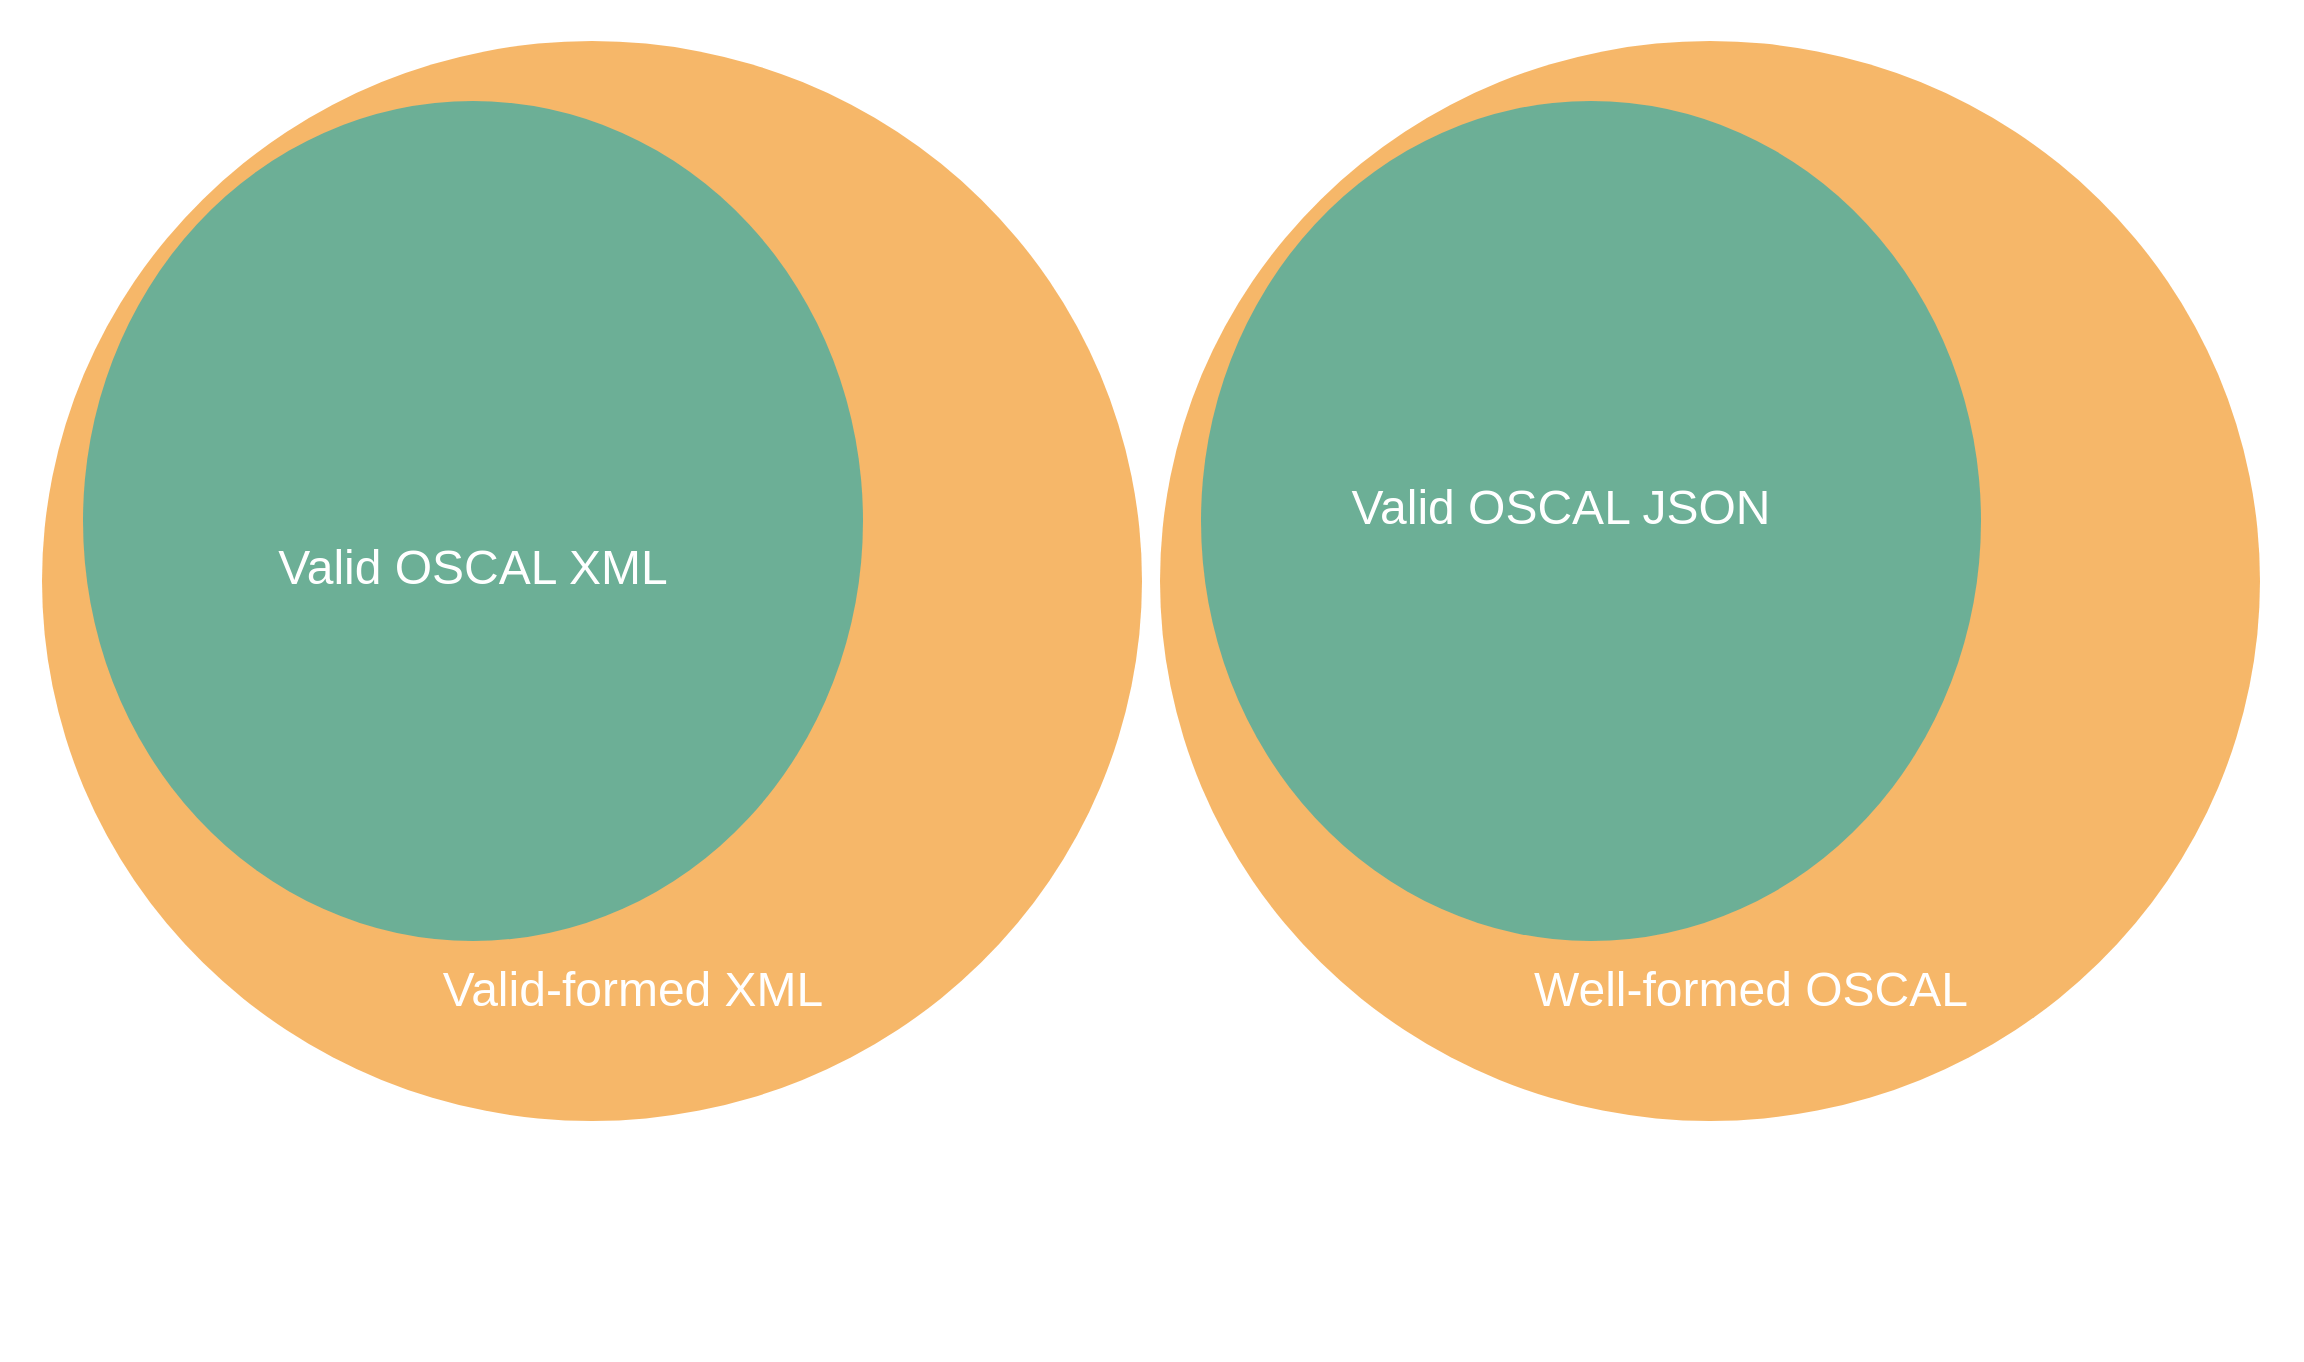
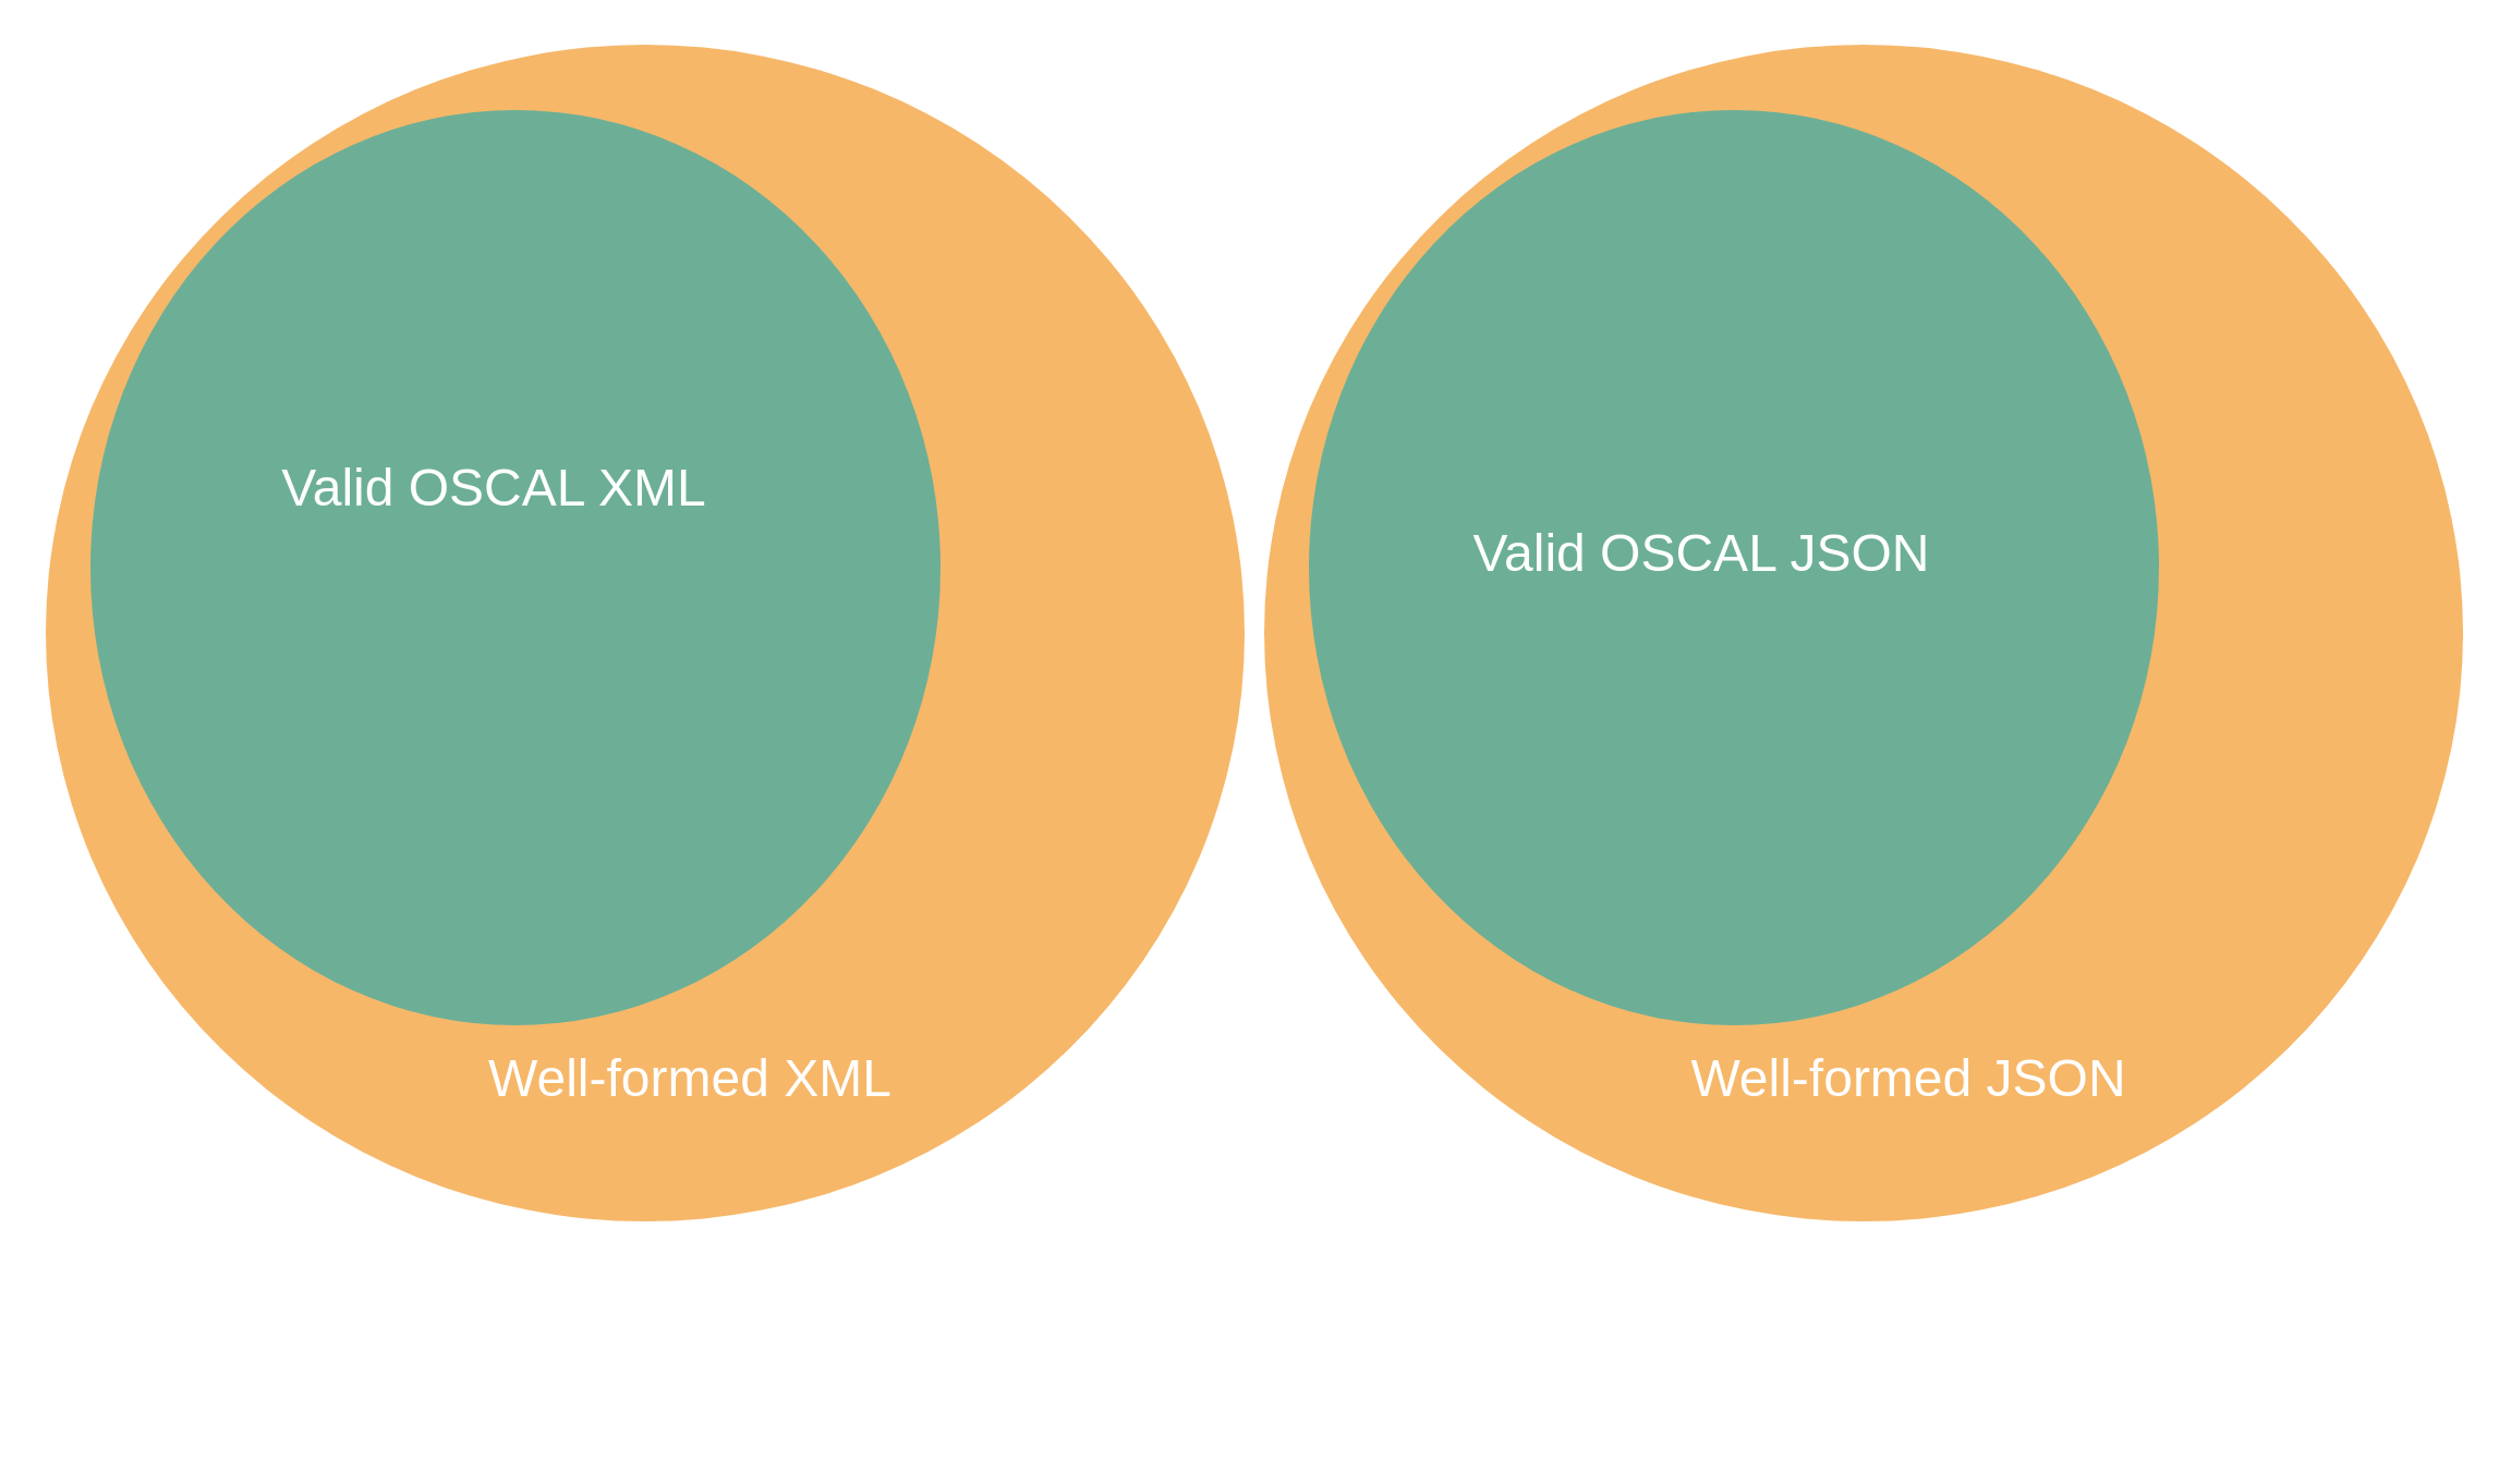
- <mxCell id="4" value="Valid OSCAL XML" style="text;fontSize=24;align=center;verticalAlign=middle;html=1;fontColor=#FFFFFF;" parent="1" vertex="1"><mxGeometry x="140.5" y="248.5" width="190" height="70" as="geometry" /></mxCell>
+ <mxCell id="4" value="Valid OSCAL XML" style="text;fontSize=24;align=center;verticalAlign=middle;html=1;fontColor=#FFFFFF;" parent="1" vertex="1"><mxGeometry x="130.5" y="188.5" width="190" height="70" as="geometry" /></mxCell>
- <mxCell id="6" value="Valid-formed XML" style="text;fontSize=24;align=center;verticalAlign=middle;html=1;fontColor=#FFFFFF;" parent="1" vertex="1"><mxGeometry x="221" y="460" width="190" height="70" as="geometry" /></mxCell>
+ <mxCell id="6" value="Well-formed XML" style="text;fontSize=24;align=center;verticalAlign=middle;html=1;fontColor=#FFFFFF;" parent="1" vertex="1"><mxGeometry x="221" y="460" width="190" height="70" as="geometry" /></mxCell>
- <mxCell id="10" value="Well-formed OSCAL" style="text;fontSize=24;align=center;verticalAlign=middle;html=1;fontColor=#FFFFFF;" parent="1" vertex="1"><mxGeometry x="780" y="460" width="190" height="70" as="geometry" /></mxCell>
+ <mxCell id="10" value="Well-formed JSON" style="text;fontSize=24;align=center;verticalAlign=middle;html=1;fontColor=#FFFFFF;" parent="1" vertex="1"><mxGeometry x="780" y="460" width="190" height="70" as="geometry" /></mxCell>
